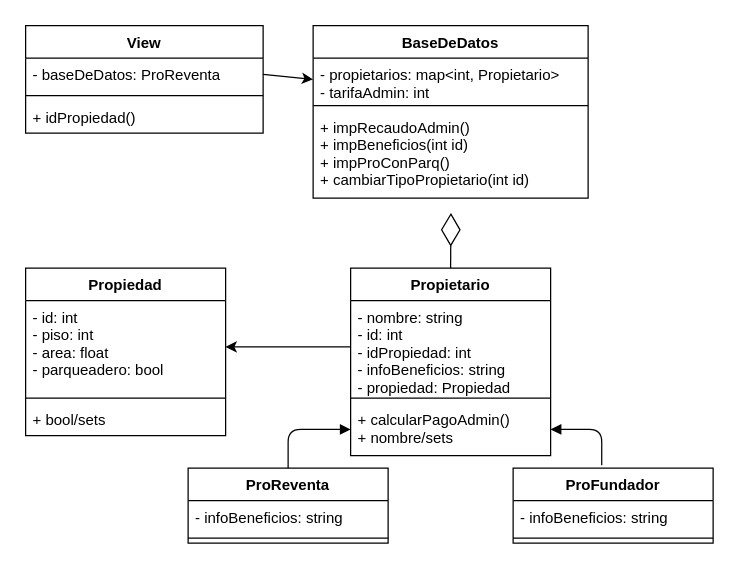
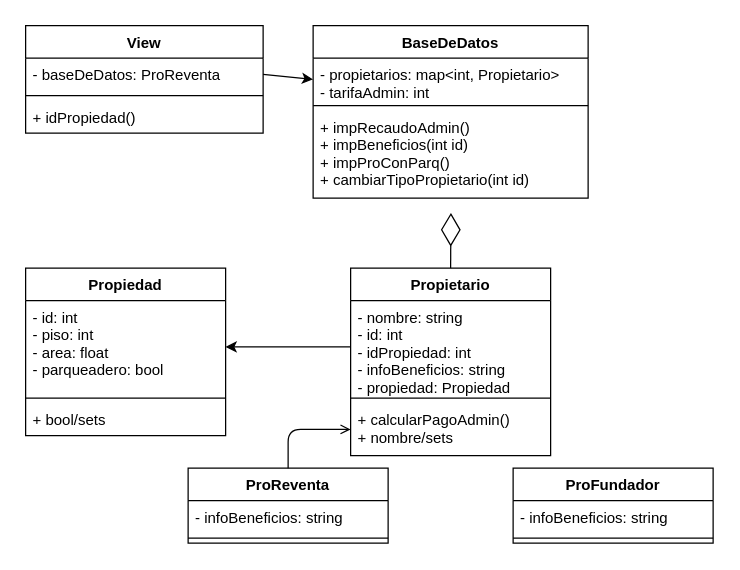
- <mxCell id="21" value="" style="endArrow=block;endFill=1;html=1;edgeStyle=orthogonalEdgeStyle;align=left;verticalAlign=top;exitX=0.5;exitY=0;exitDx=0;exitDy=0;" edge="1" parent="1" source="2" target="11"><mxGeometry x="-1" y="-22" relative="1" as="geometry"><mxPoint x="280" y="324" as="sourcePoint" /><mxPoint x="440" y="324" as="targetPoint" /><mxPoint x="-2" y="10" as="offset" /></mxGeometry></mxCell>
+ <mxCell id="21" value="" style="endArrow=open;endFill=1;html=1;edgeStyle=orthogonalEdgeStyle;align=left;verticalAlign=top;exitX=0.5;exitY=0;exitDx=0;exitDy=0;" edge="1" parent="1" source="2" target="11"><mxGeometry x="-1" y="-22" relative="1" as="geometry"><mxPoint x="280" y="324" as="sourcePoint" /><mxPoint x="440" y="324" as="targetPoint" /><mxPoint x="-2" y="10" as="offset" /></mxGeometry></mxCell>
- <mxCell id="22" value="" style="endArrow=block;endFill=1;html=1;edgeStyle=orthogonalEdgeStyle;align=left;verticalAlign=top;exitX=0.443;exitY=-0.037;exitDx=0;exitDy=0;entryX=1;entryY=0.5;entryDx=0;entryDy=0;exitPerimeter=0;" edge="1" parent="1" source="5" target="11"><mxGeometry x="-1" relative="1" as="geometry"><mxPoint x="420" y="351" as="sourcePoint" /><mxPoint x="470" y="264" as="targetPoint" /></mxGeometry></mxCell>
